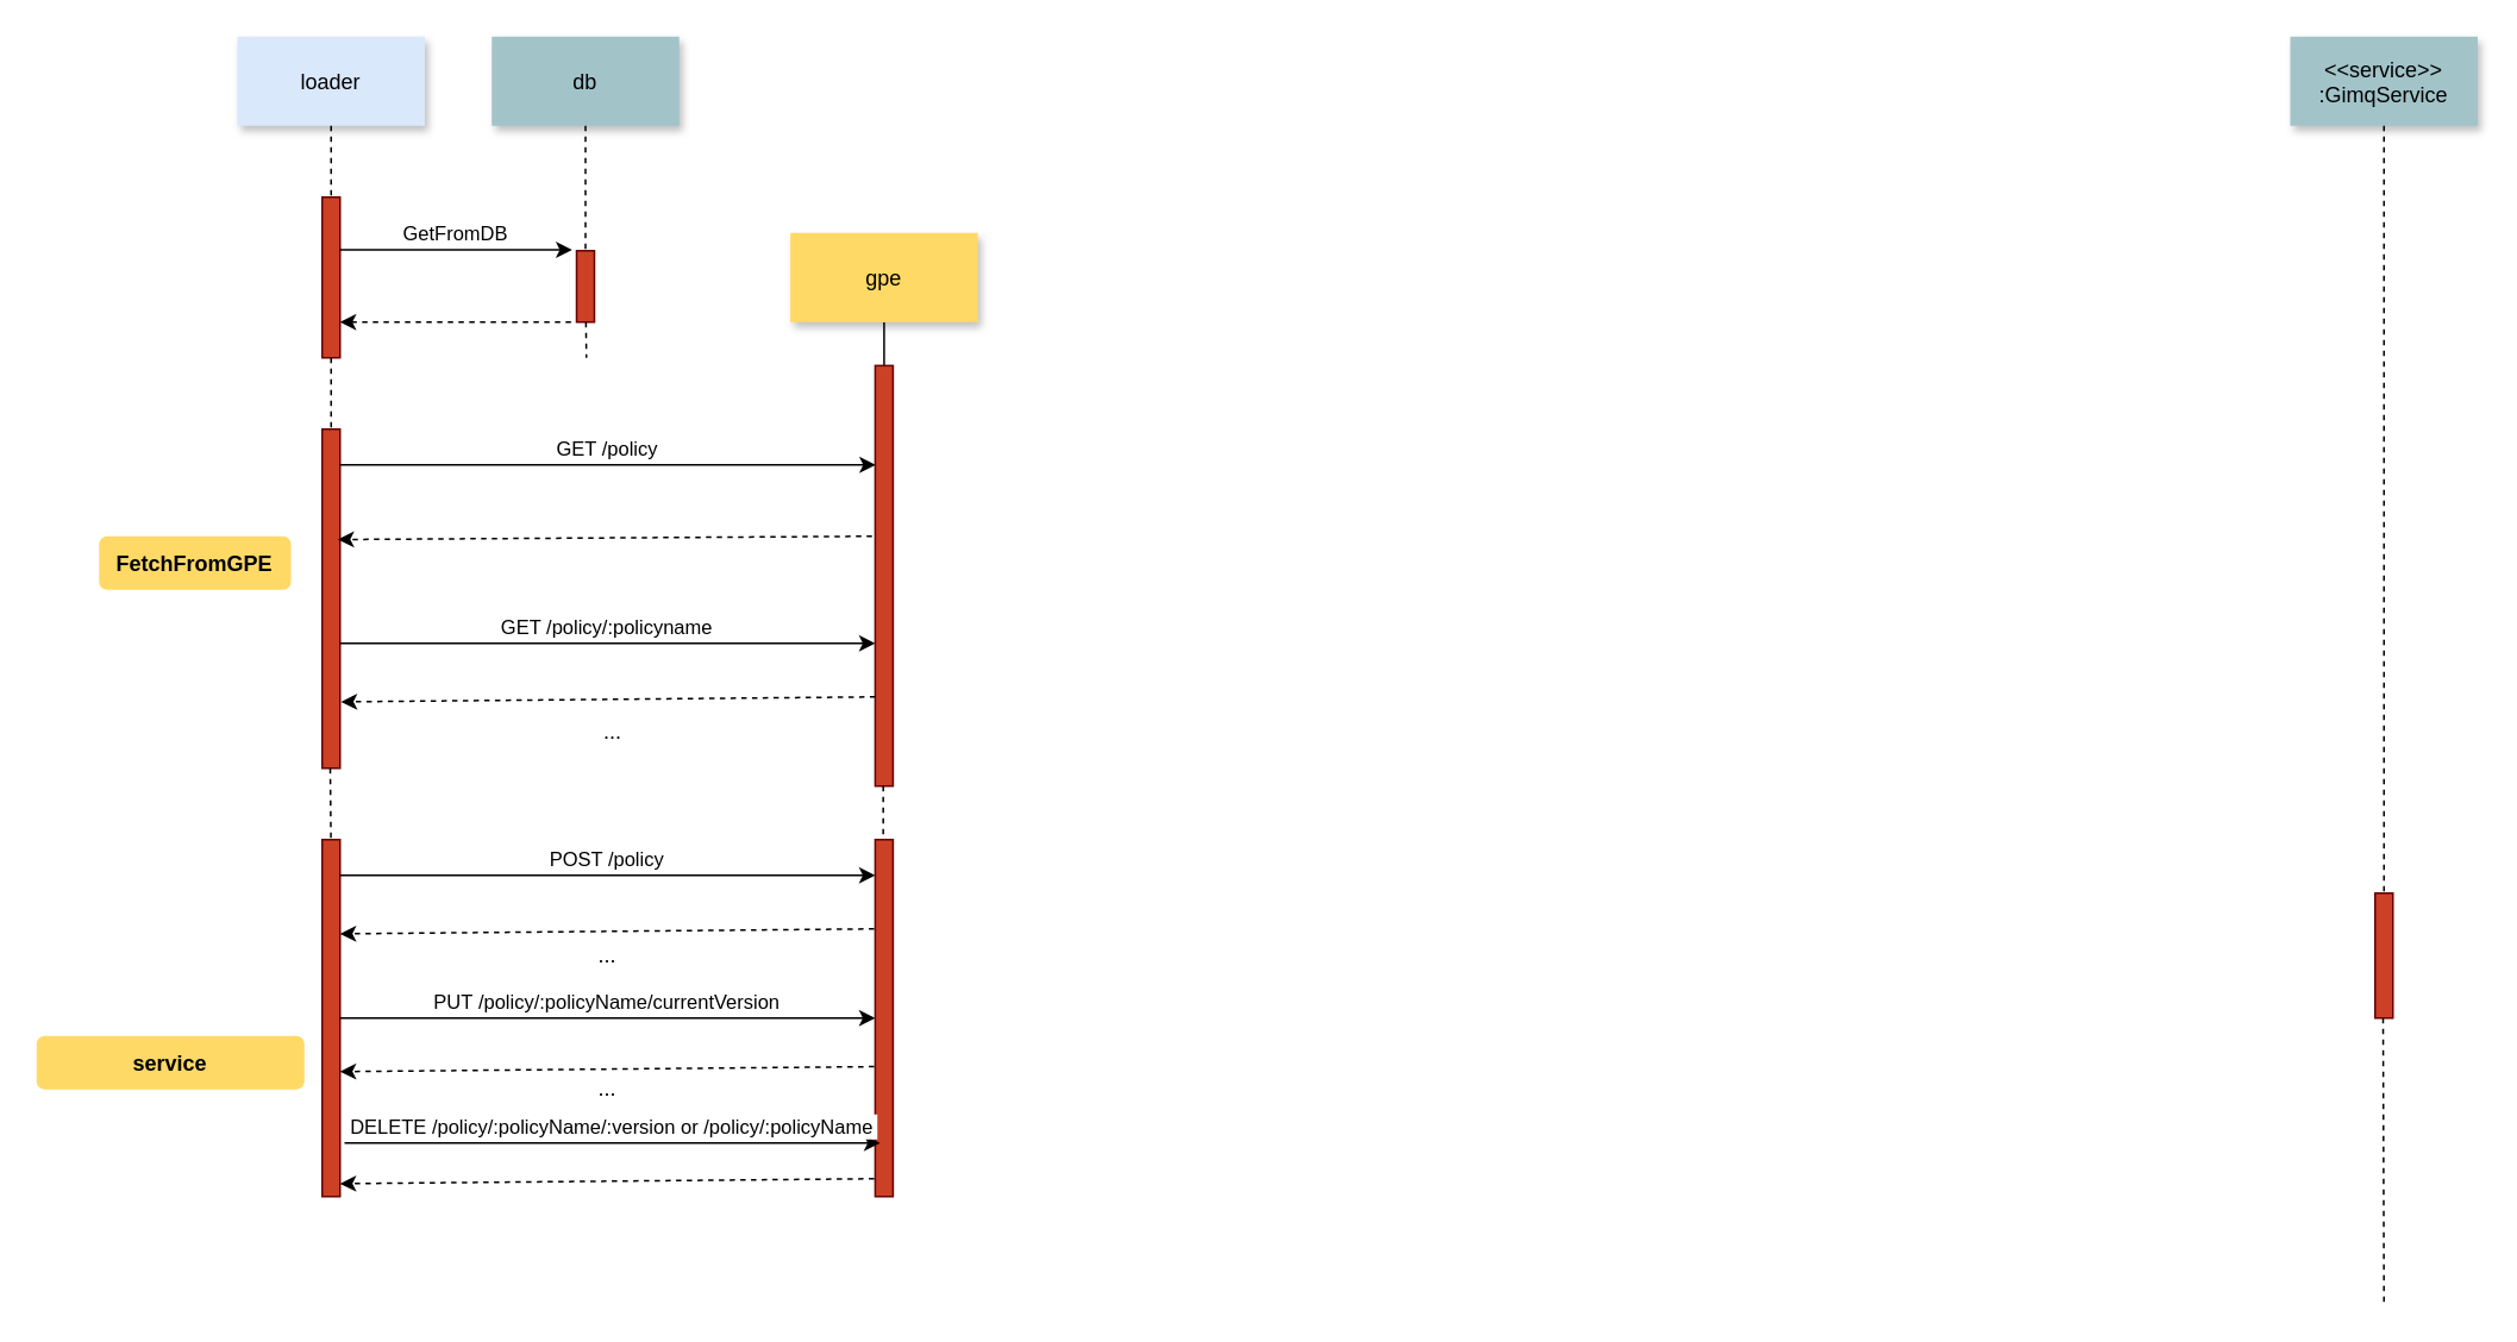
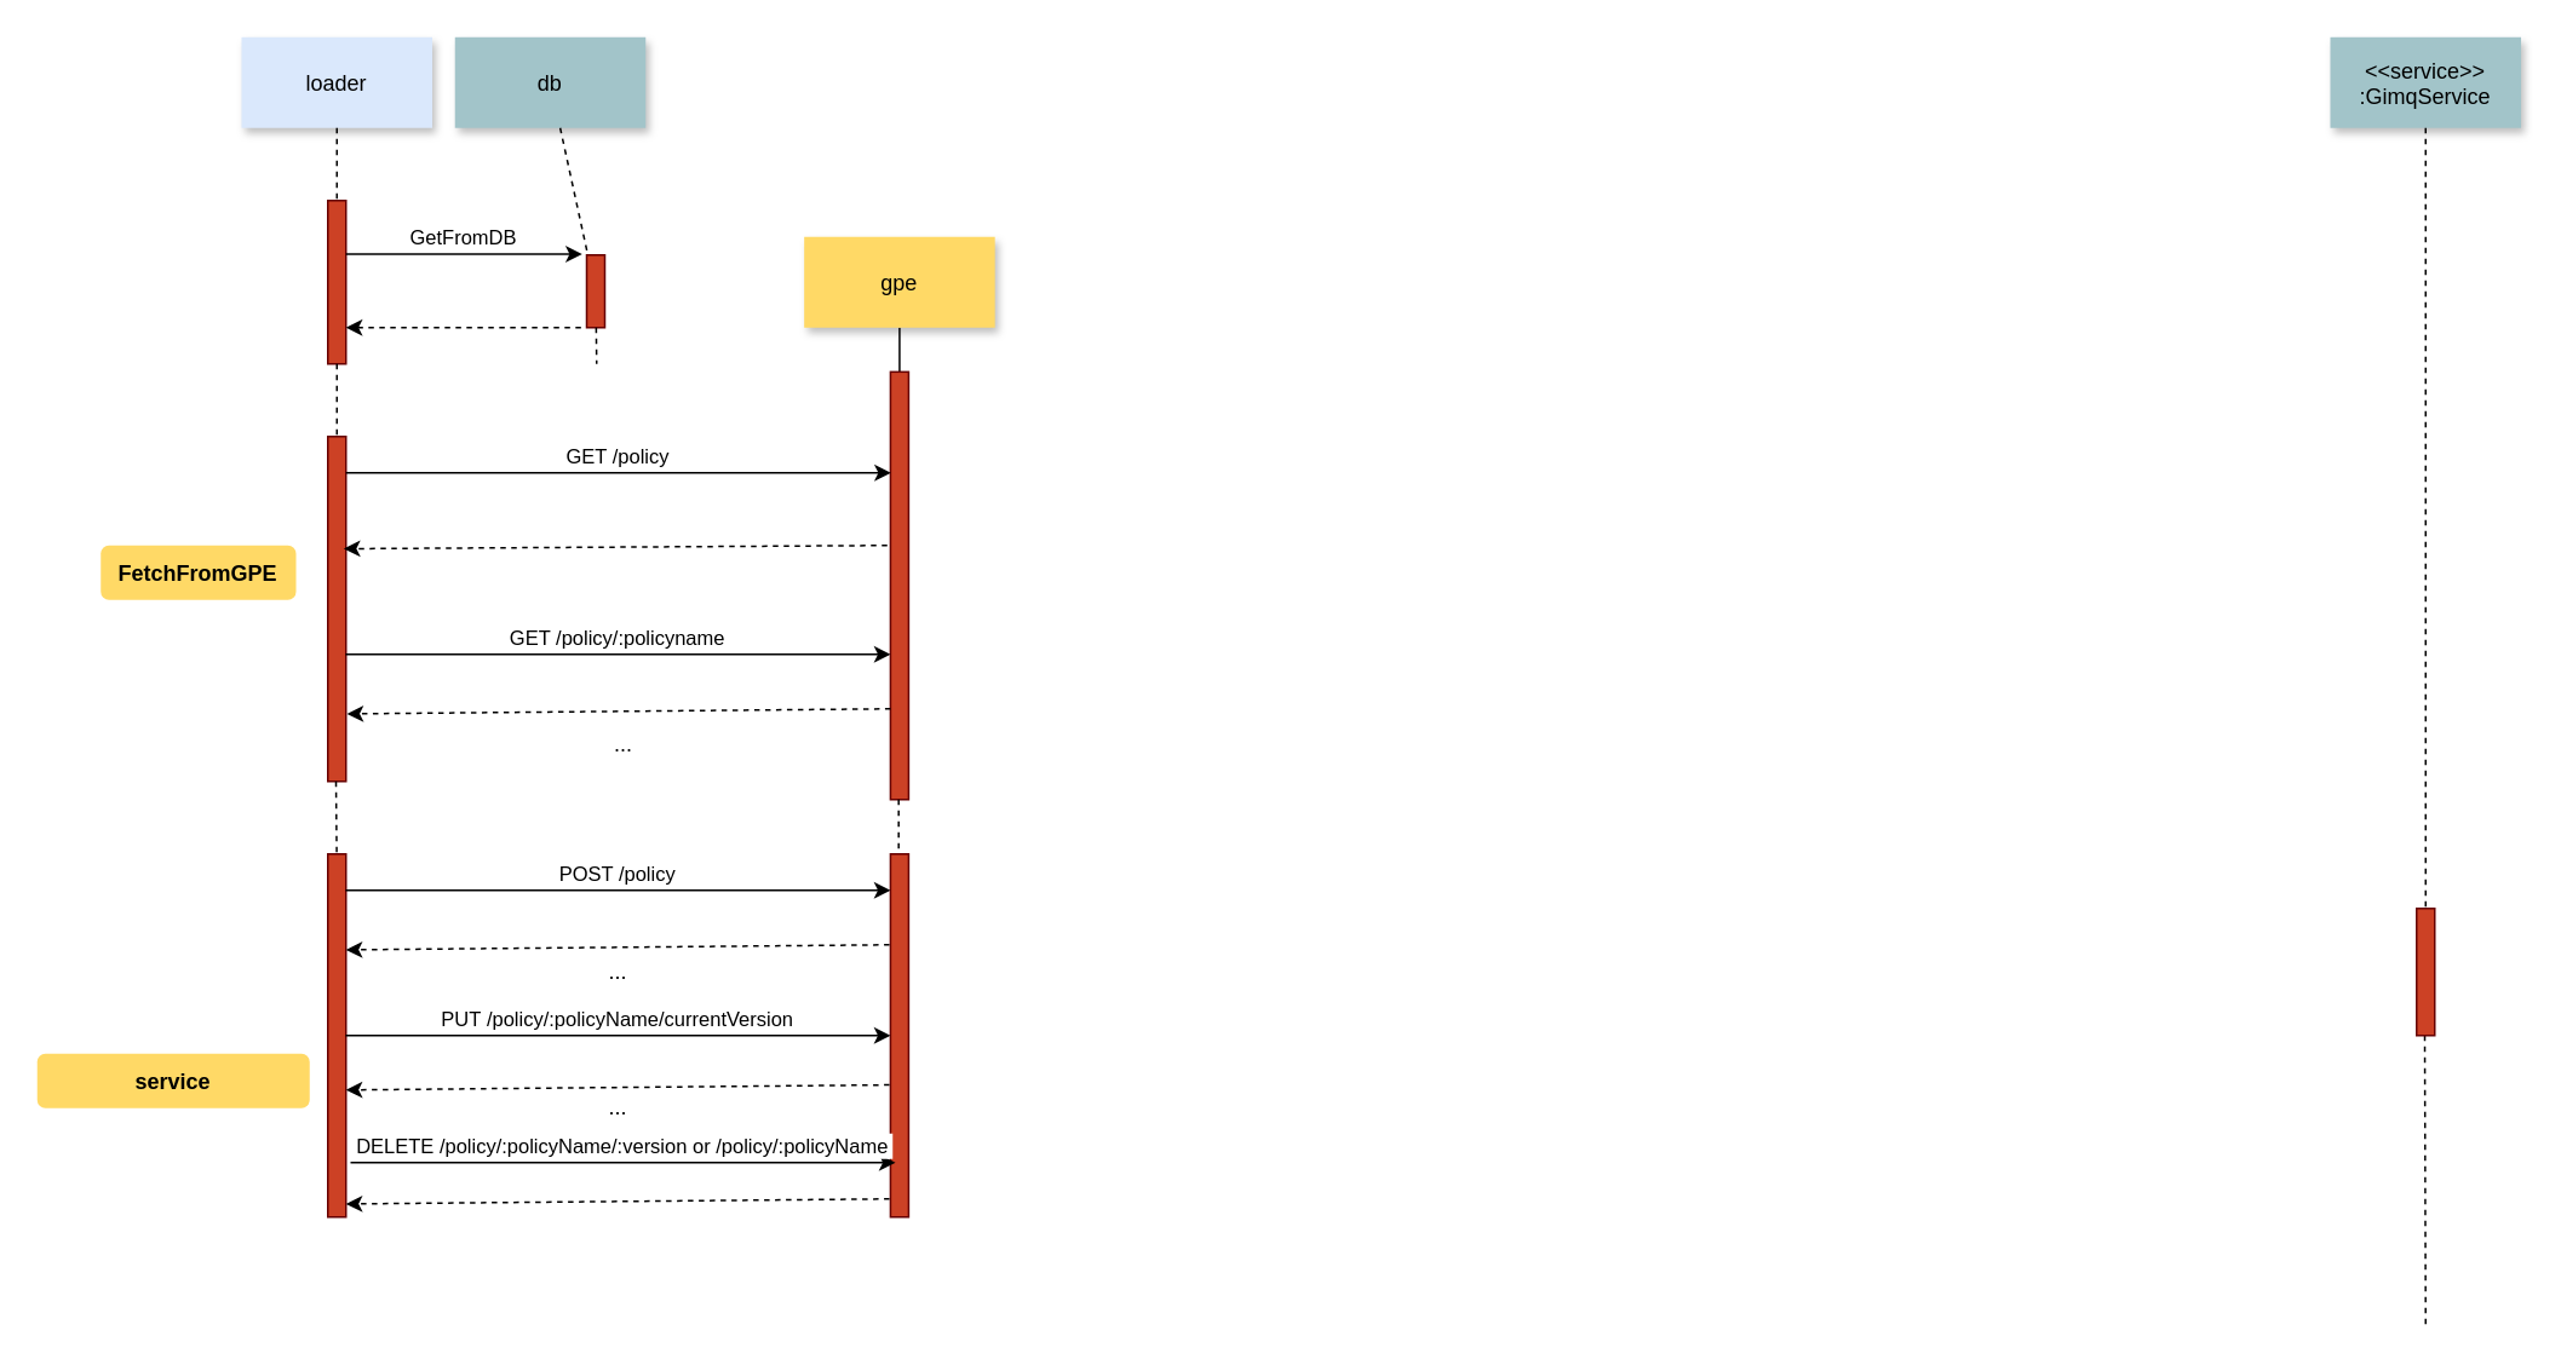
- <mxCell id="6" value="db" style="shadow=1;fillColor=#A2C4C9;strokeColor=none" parent="1" vertex="1"><mxGeometry x="275" y="20" width="105" height="50" as="geometry" /></mxCell>
+ <mxCell id="6" value="db" style="shadow=1;fillColor=#A2C4C9;strokeColor=none" parent="1" vertex="1"><mxGeometry x="250" y="20" width="105" height="50" as="geometry" /></mxCell>
